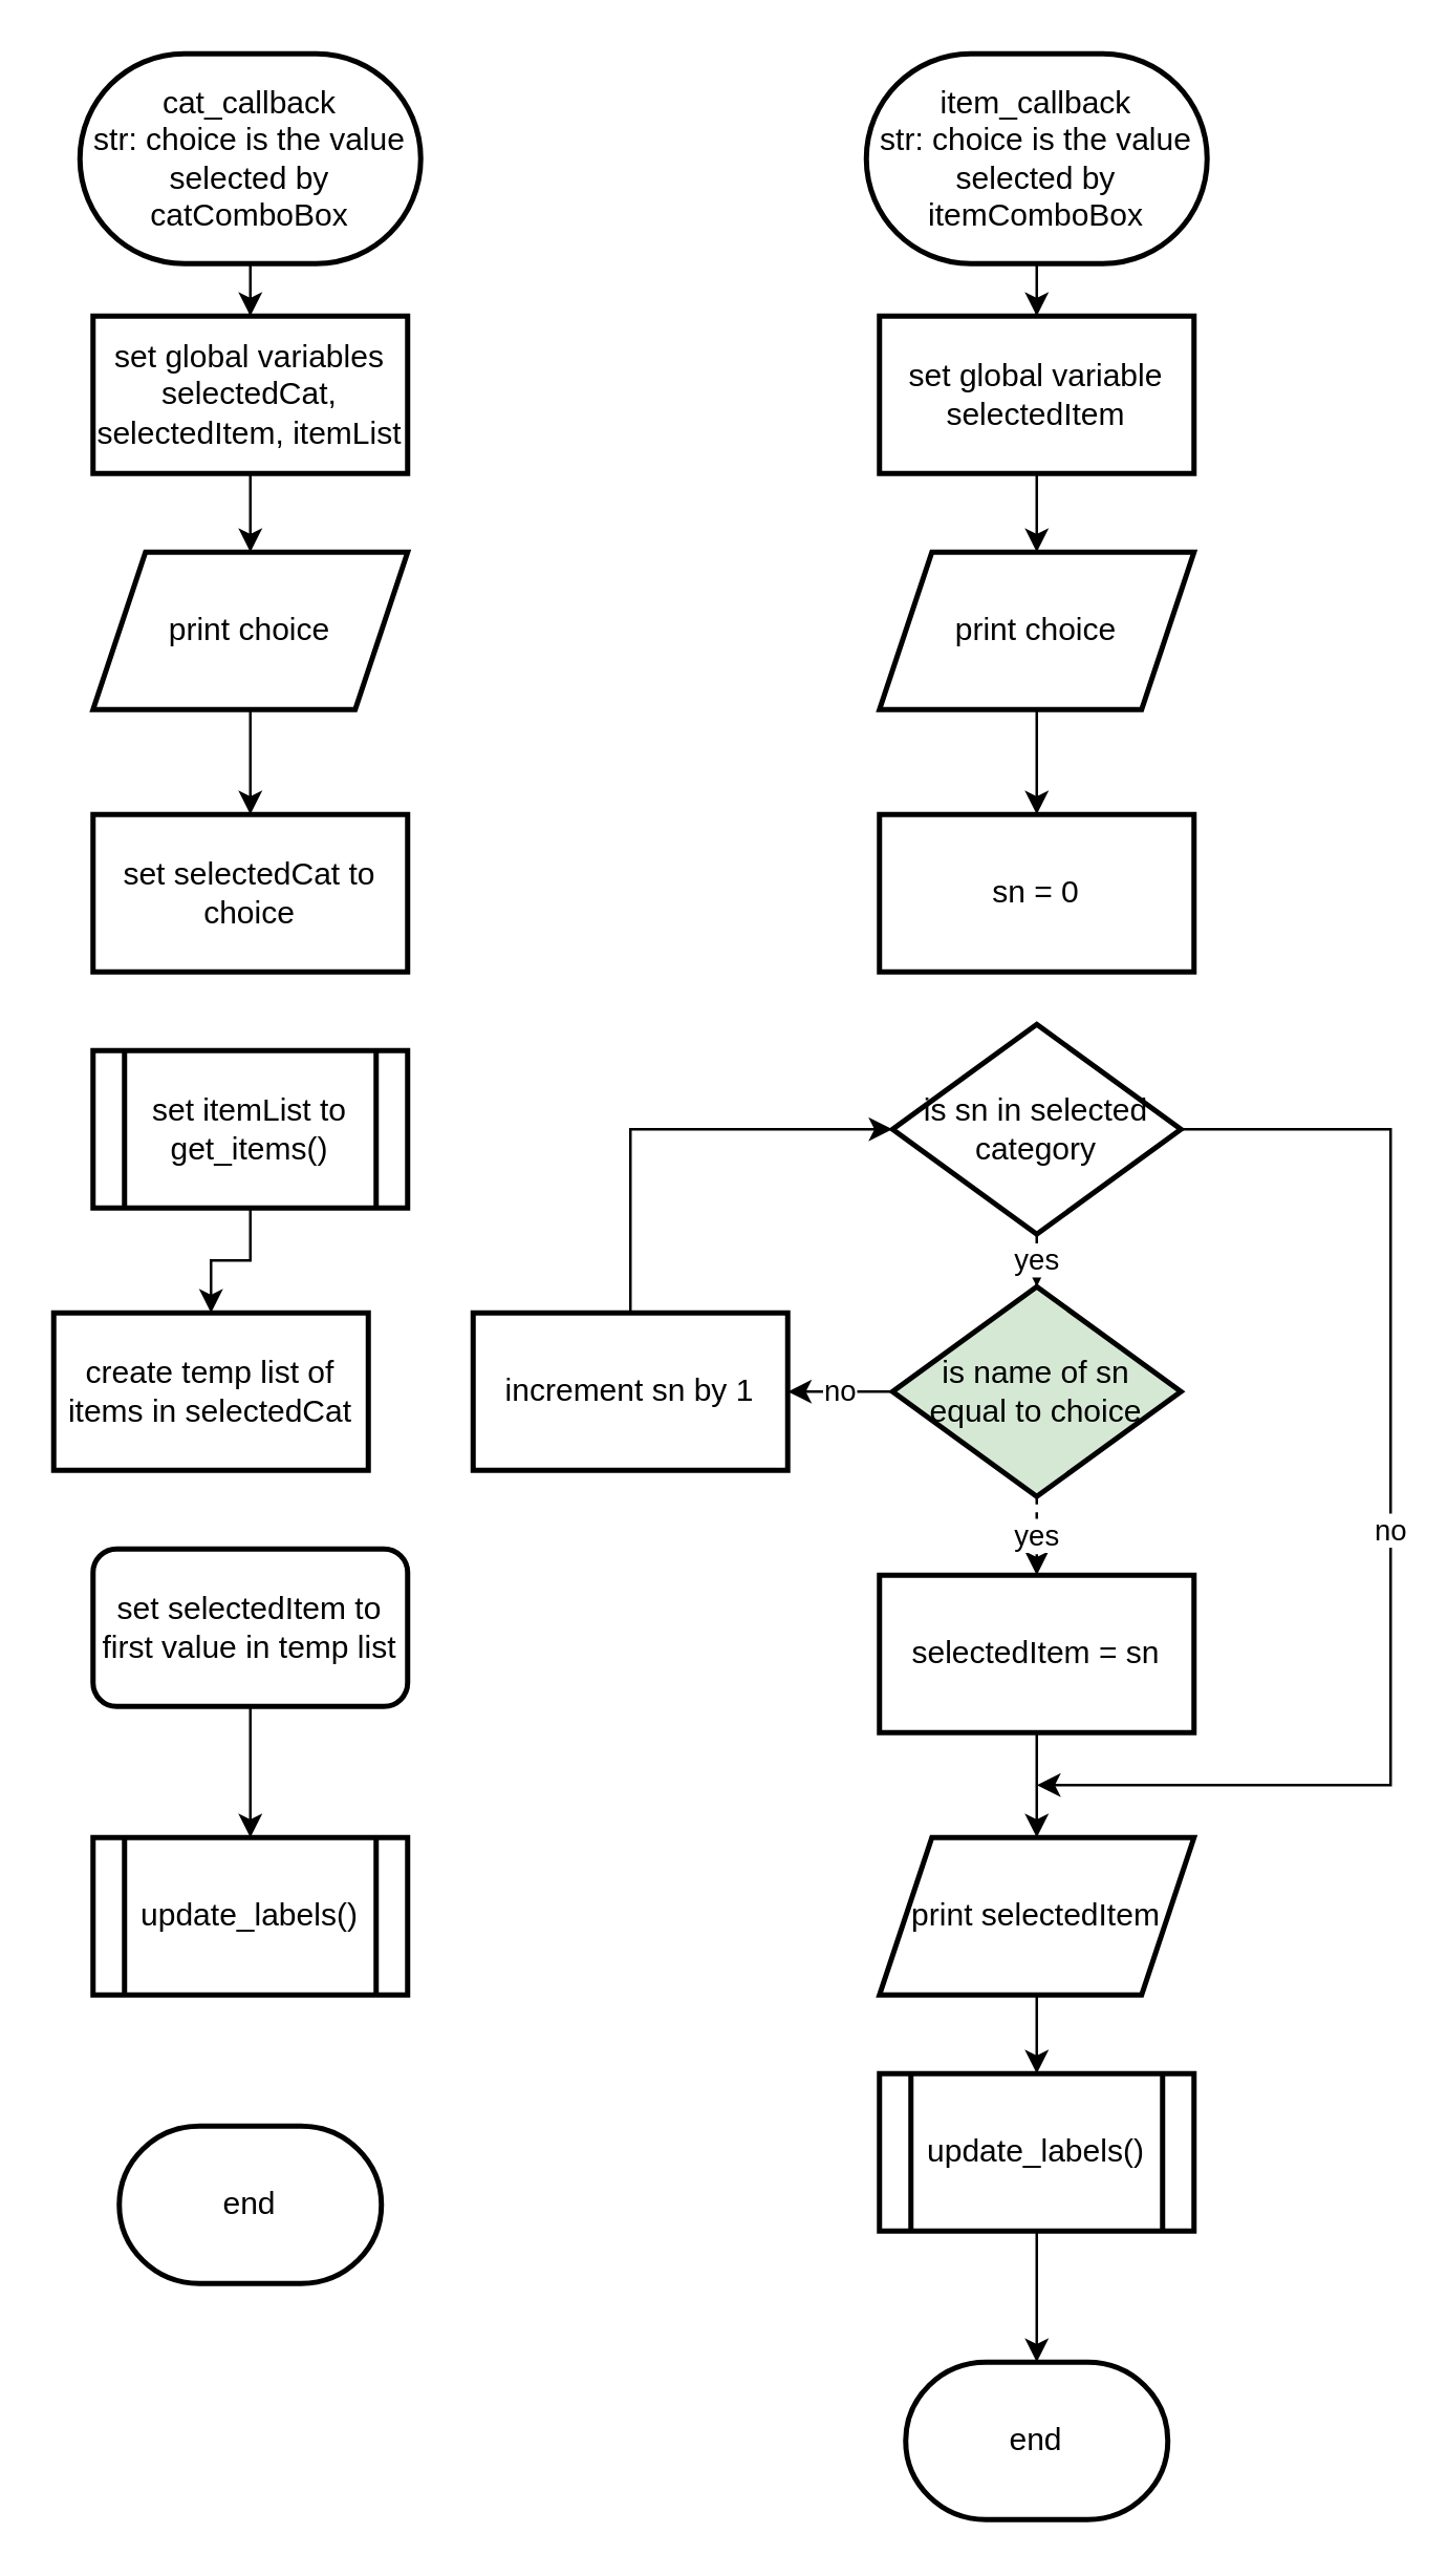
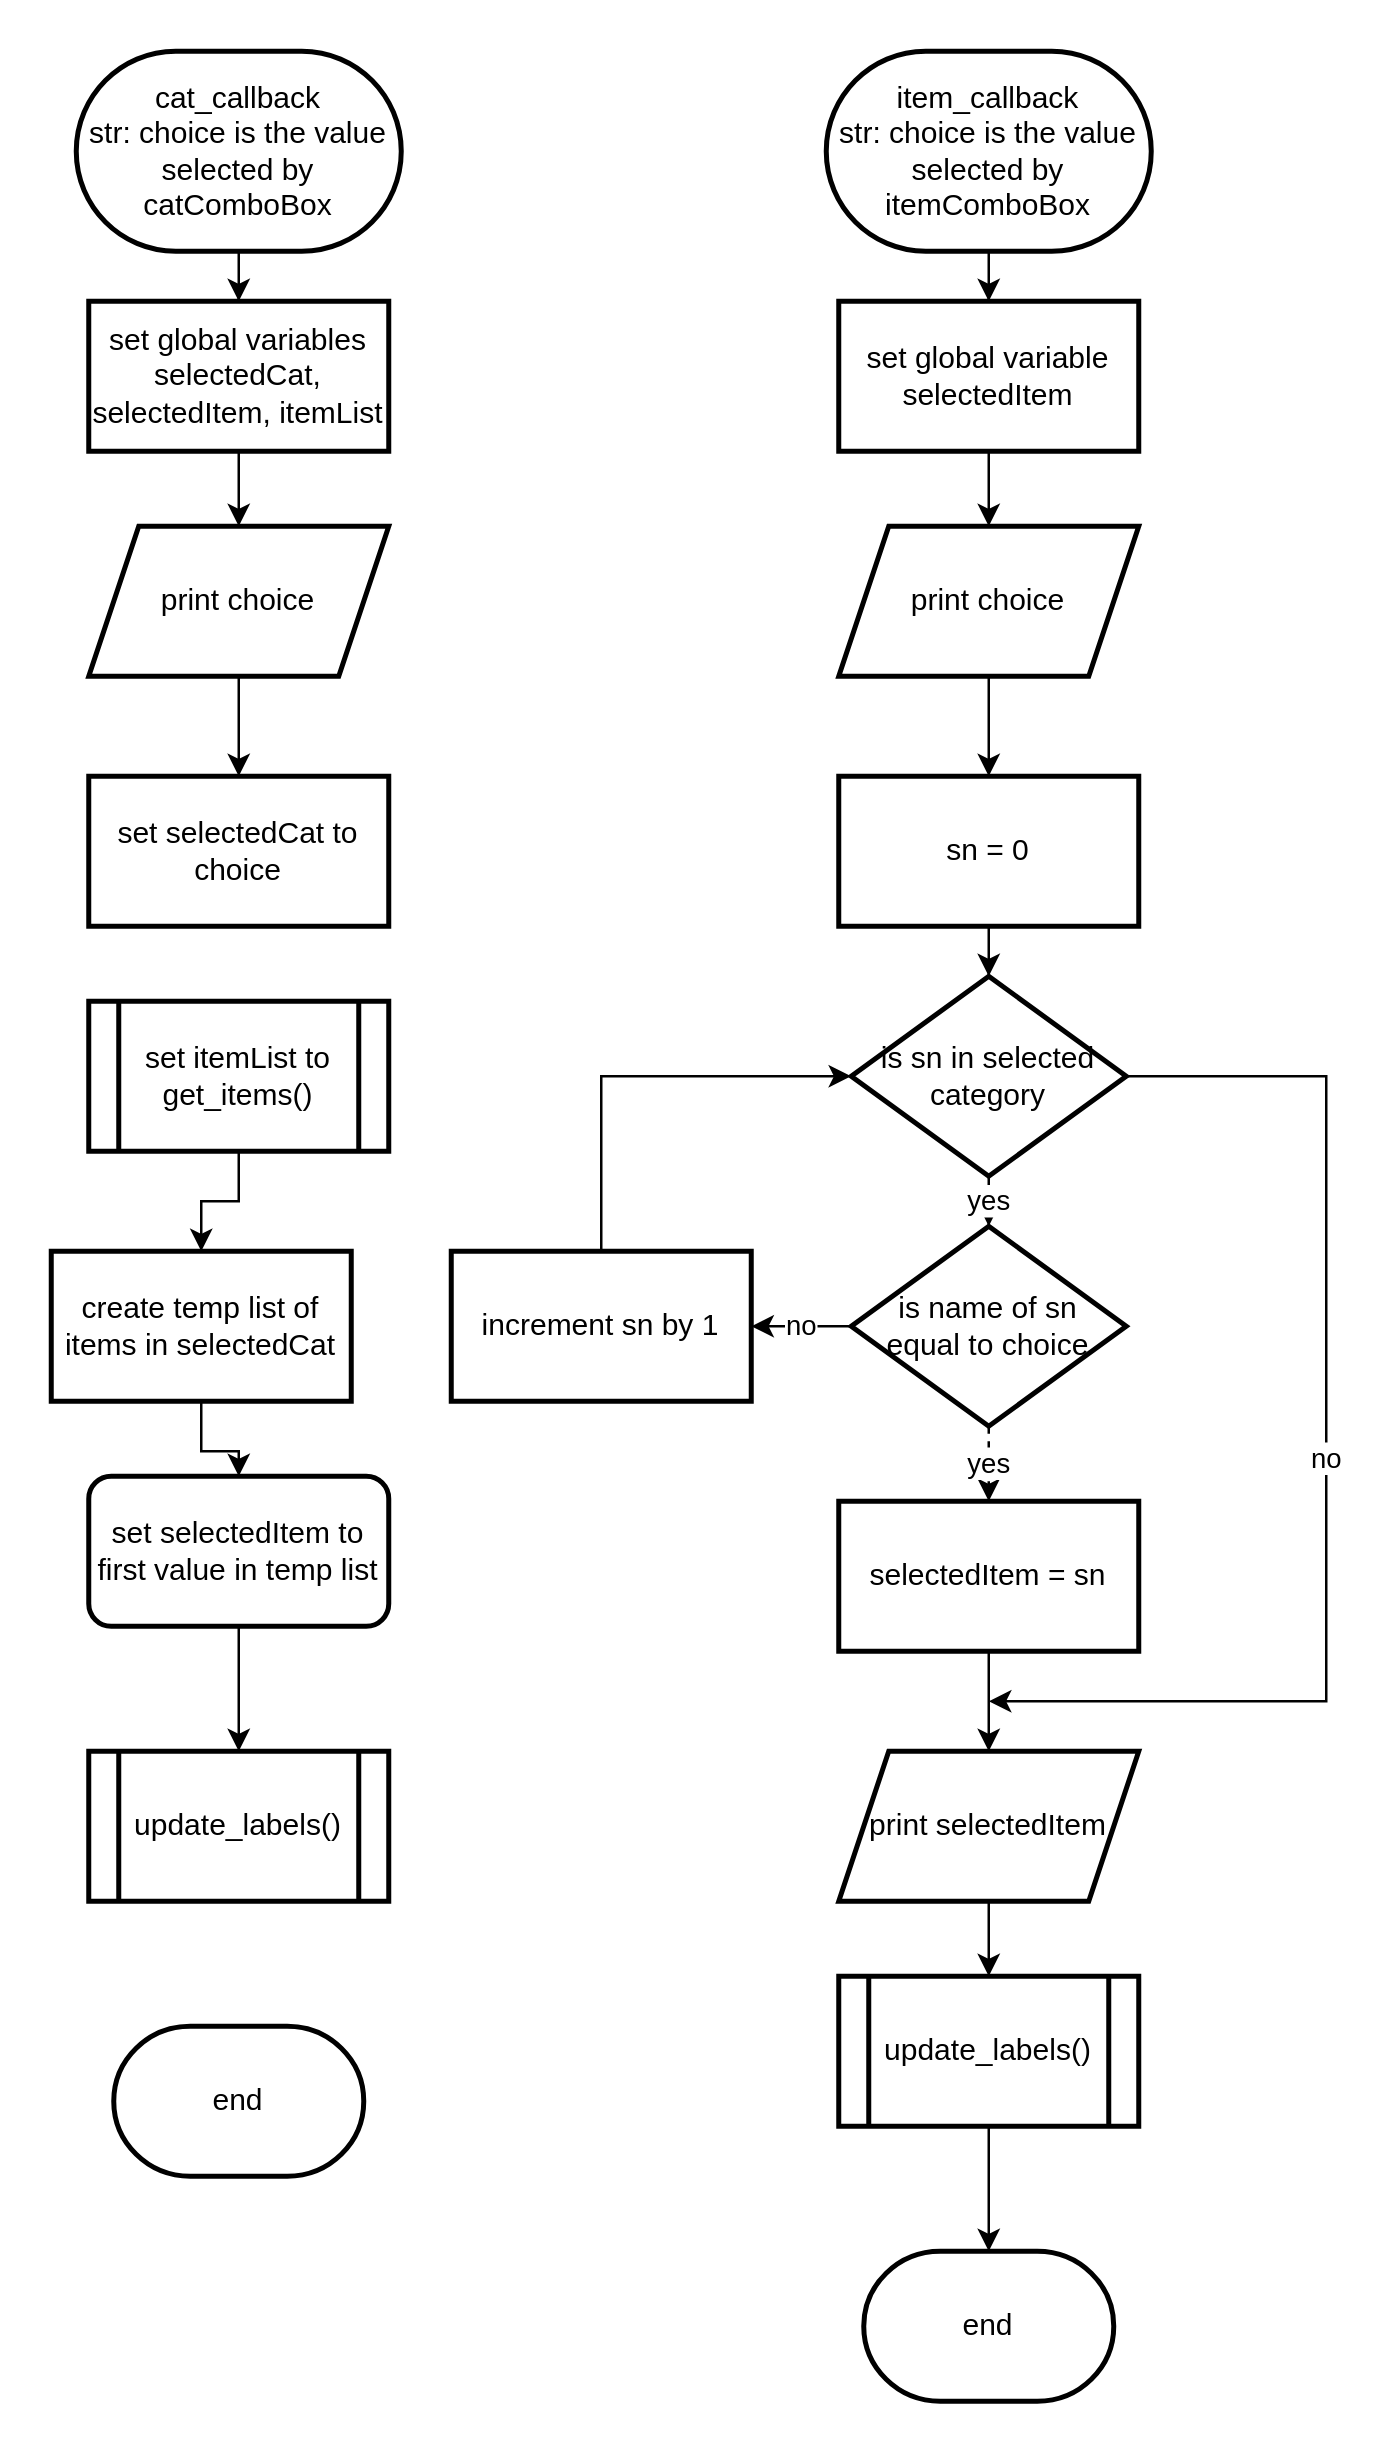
+ <mxCell id="24" value="" style="edgeStyle=orthogonalEdgeStyle;rounded=0;orthogonalLoop=1;jettySize=auto;html=1;" edge="1" parent="1" source="25" target="28"><mxGeometry relative="1" as="geometry" /></mxCell>
- <mxCell id="31" value="&lt;div&gt;is name of sn&lt;/div&gt;&lt;div&gt;equal to choice&lt;br&gt;&lt;/div&gt;" style="rhombus;whiteSpace=wrap;html=1;strokeWidth=2;fillColor=#d5e8d4;" vertex="1" parent="1"><mxGeometry x="340" y="490" width="110" height="80" as="geometry" /></mxCell>
+ <mxCell id="31" value="&lt;div&gt;is name of sn&lt;/div&gt;&lt;div&gt;equal to choice&lt;br&gt;&lt;/div&gt;" style="rhombus;whiteSpace=wrap;html=1;strokeWidth=2;" vertex="1" parent="1"><mxGeometry x="340" y="490" width="110" height="80" as="geometry" /></mxCell>
+ <mxCell id="12" value="" style="edgeStyle=orthogonalEdgeStyle;rounded=0;orthogonalLoop=1;jettySize=auto;html=1;" edge="1" parent="1" source="13" target="15"><mxGeometry relative="1" as="geometry" /></mxCell>
